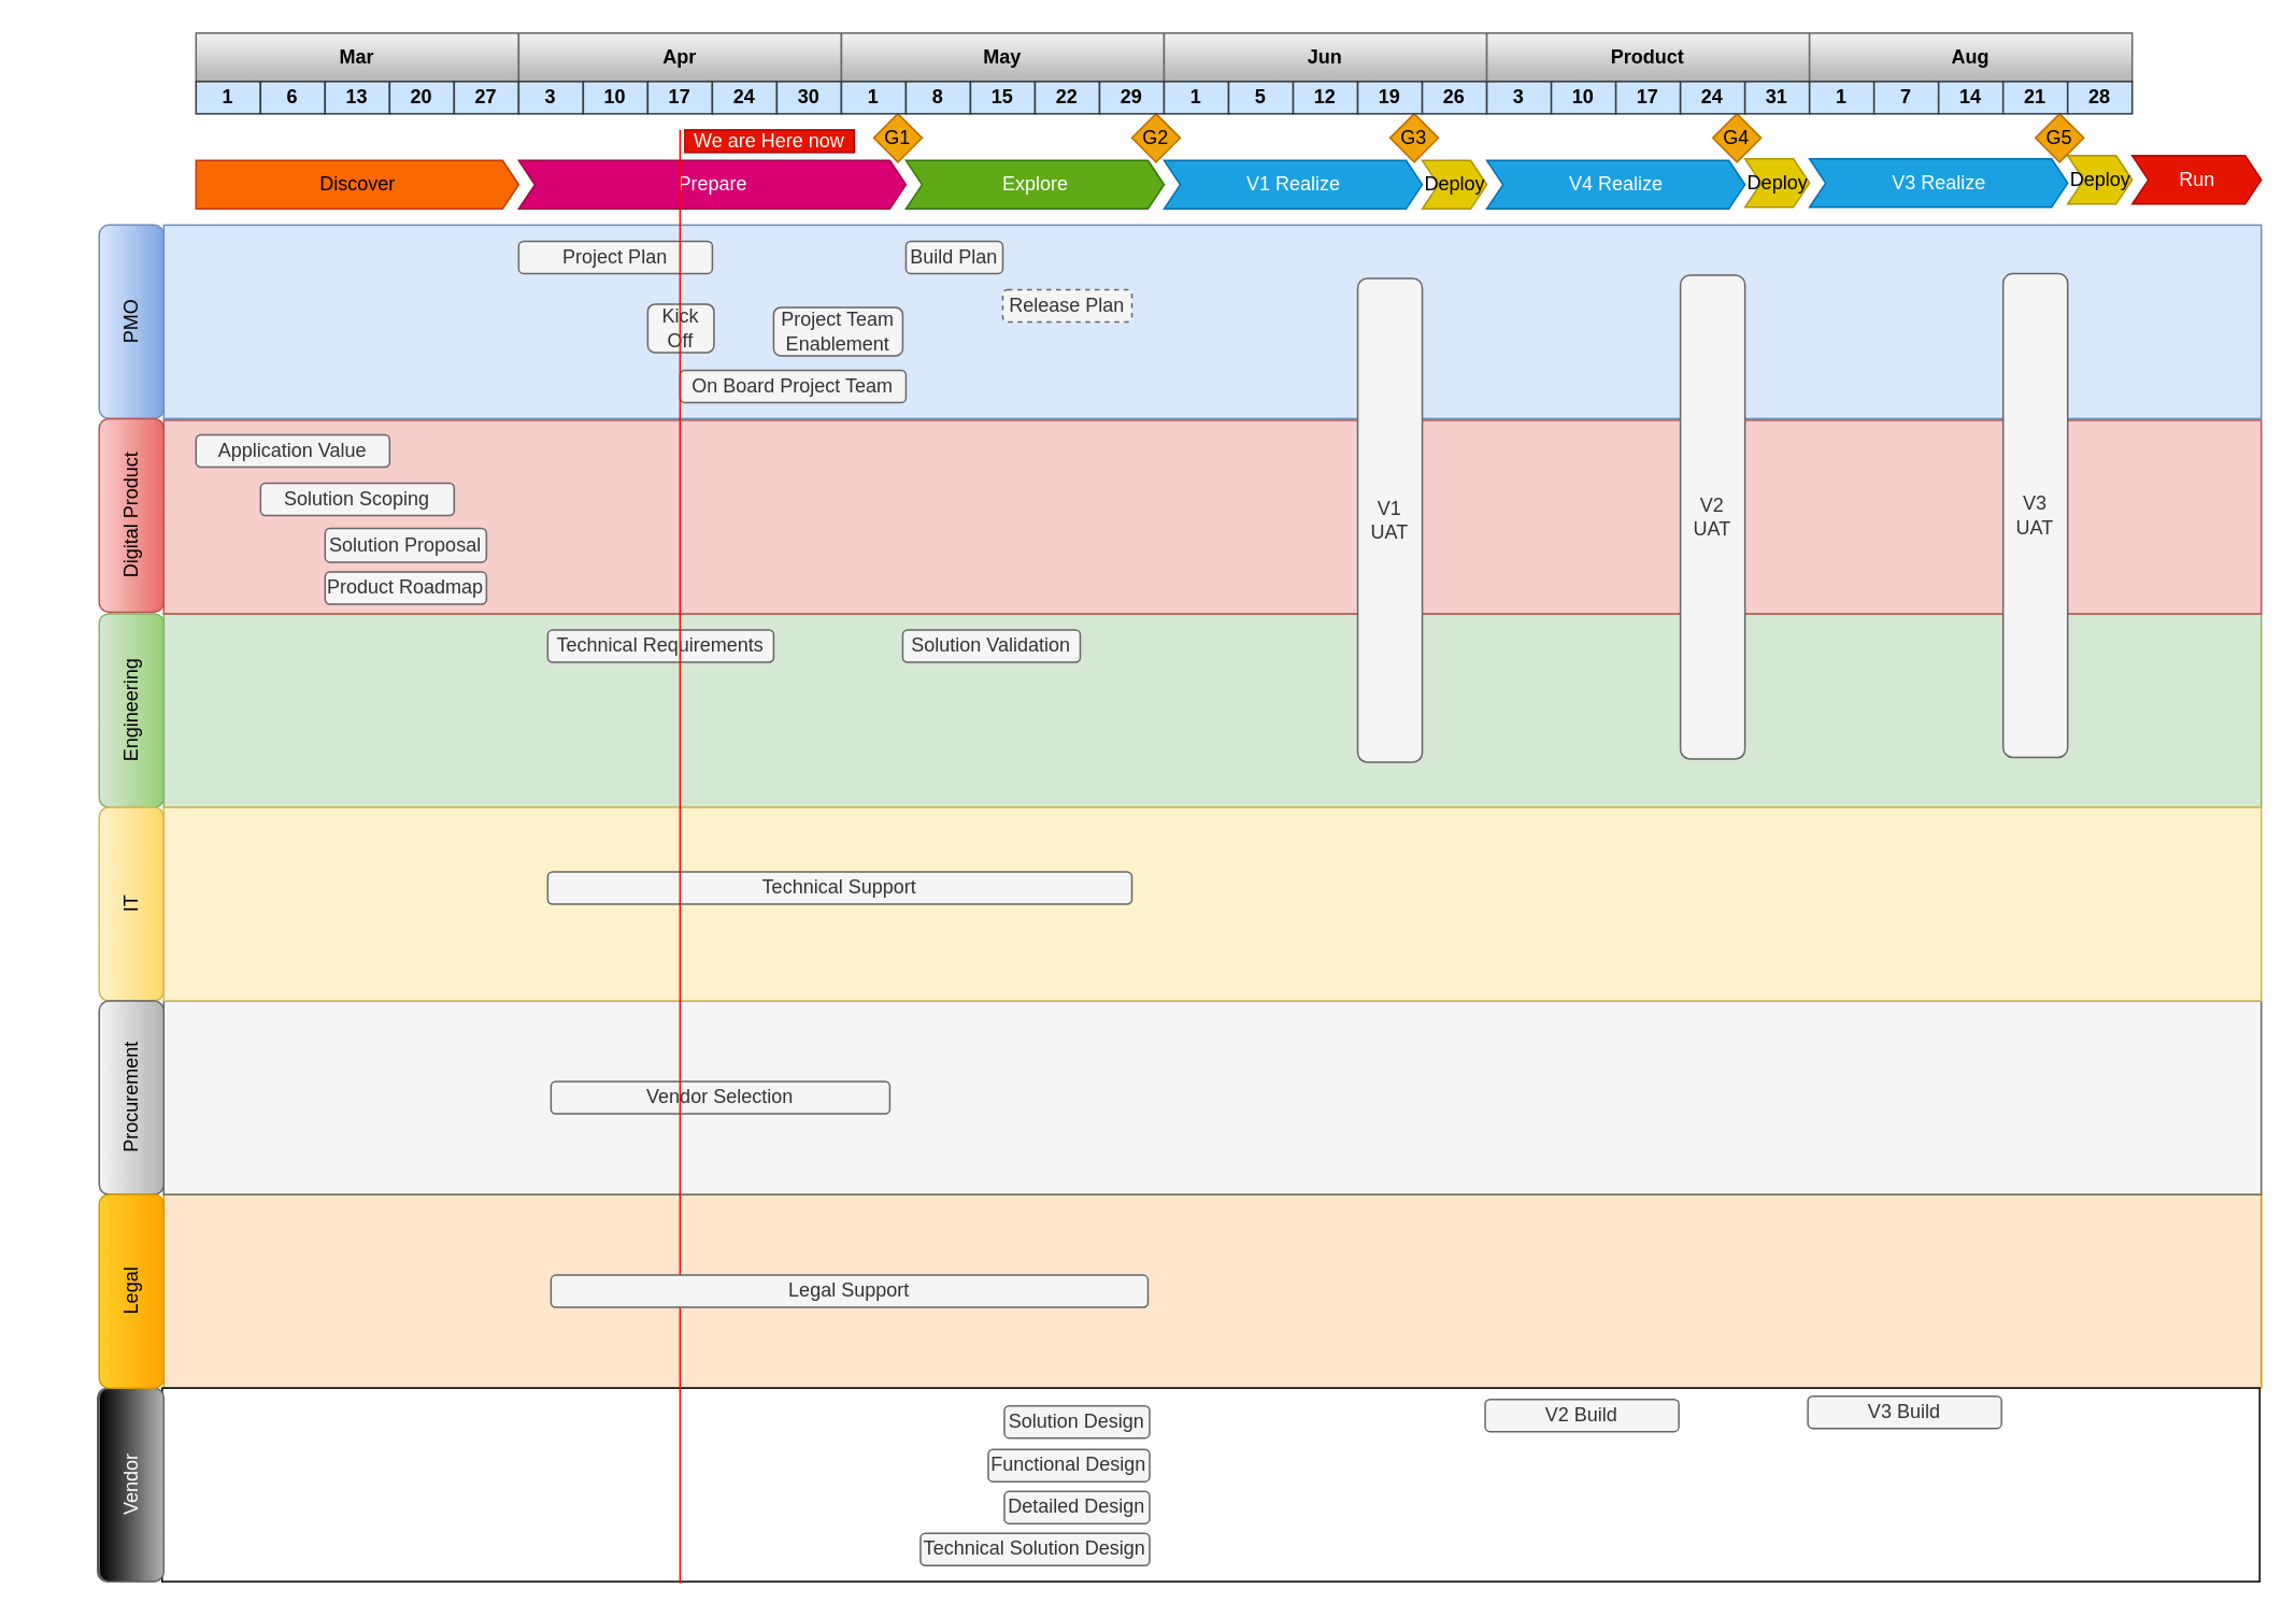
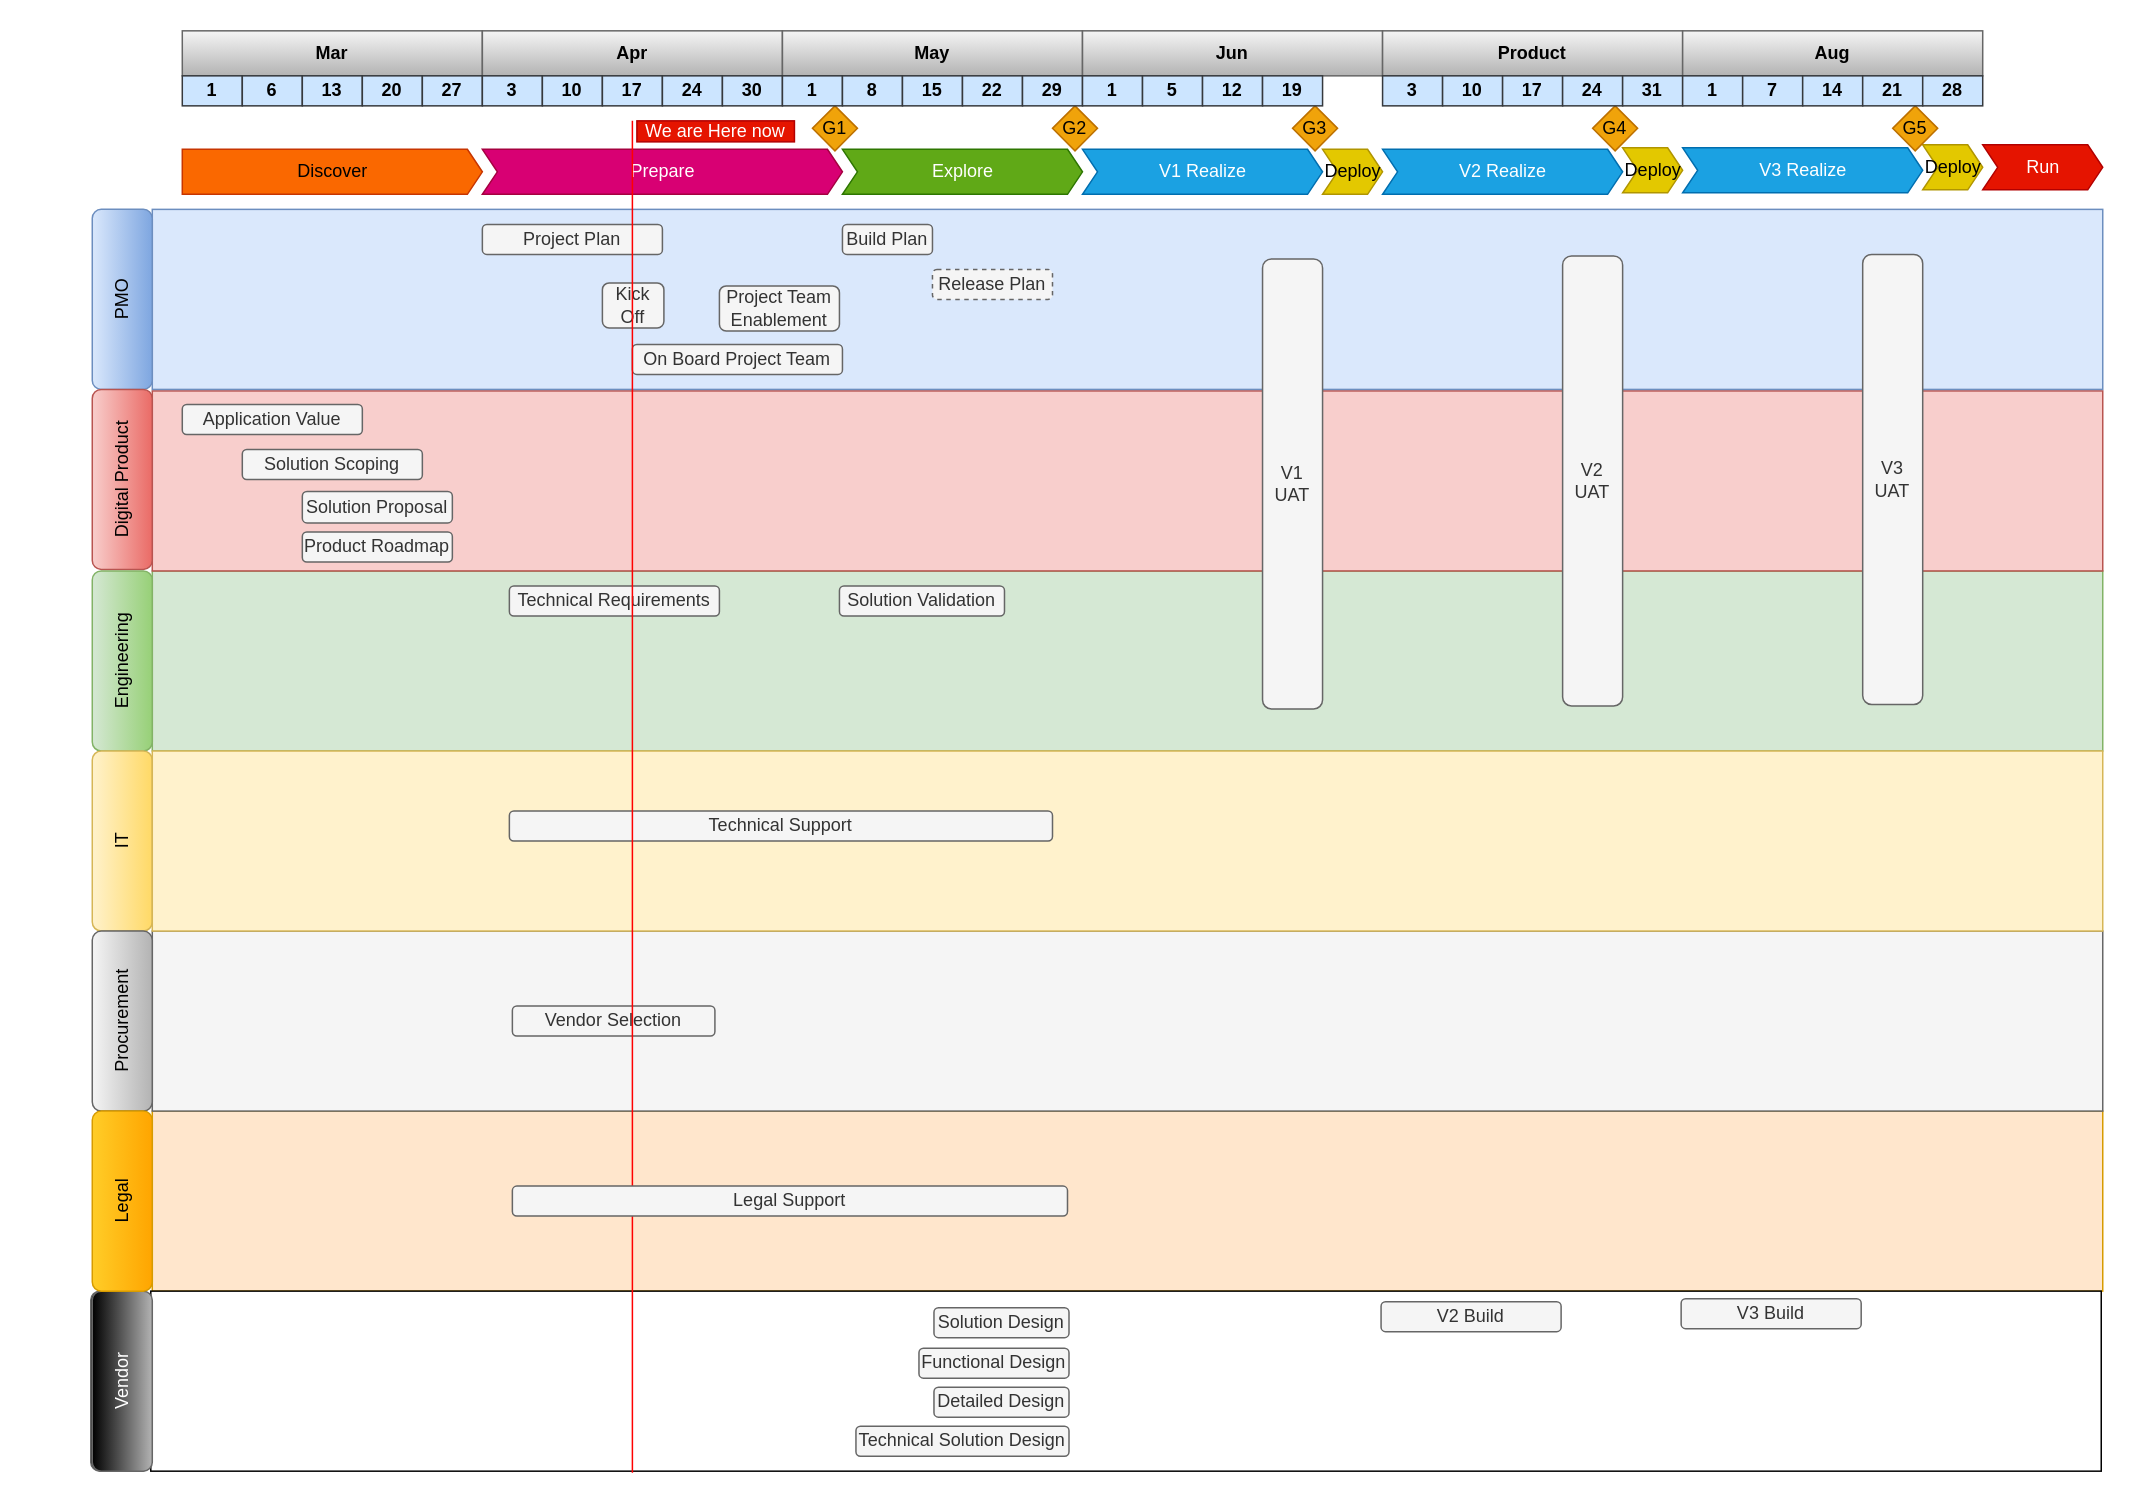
- <mxCell id="72" value="26" style="rounded=0;whiteSpace=wrap;html=1;fillColor=#cce5ff;strokeColor=#36393d;fontStyle=1;" vertex="1" parent="1"><mxGeometry x="881" y="50" width="40" height="20" as="geometry" /></mxCell>
- <mxCell id="41" value="V4 Realize" style="html=1;shadow=0;dashed=0;align=center;verticalAlign=middle;shape=mxgraph.arrows2.arrow;dy=0;dx=10;notch=10;fillColor=#1ba1e2;fontColor=#ffffff;strokeColor=#006EAF;" vertex="1" parent="1"><mxGeometry x="921" y="99" width="160" height="30" as="geometry" /></mxCell>
+ <mxCell id="41" value="V2 Realize" style="html=1;shadow=0;dashed=0;align=center;verticalAlign=middle;shape=mxgraph.arrows2.arrow;dy=0;dx=10;notch=10;fillColor=#1ba1e2;fontColor=#ffffff;strokeColor=#006EAF;" vertex="1" parent="1"><mxGeometry x="921" y="99" width="160" height="30" as="geometry" /></mxCell>
- <mxCell id="25" value="Vendor Selection" style="rounded=1;whiteSpace=wrap;html=1;fillColor=#f5f5f5;strokeColor=#666666;fontColor=#333333;" vertex="1" parent="1"><mxGeometry x="341" y="670" width="210" height="20" as="geometry" /></mxCell>
+ <mxCell id="25" value="Vendor Selection" style="rounded=1;whiteSpace=wrap;html=1;fillColor=#f5f5f5;strokeColor=#666666;fontColor=#333333;" vertex="1" parent="1"><mxGeometry x="341" y="670" width="135" height="20" as="geometry" /></mxCell>
